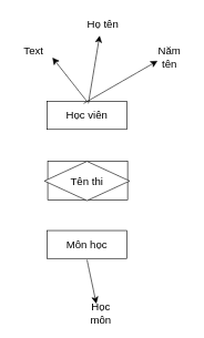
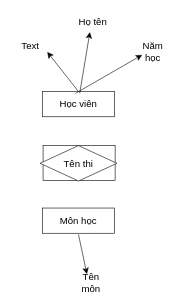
- <mxCell id="9" value="Năm tên" style="text;strokeColor=none;align=center;fillColor=none;html=1;verticalAlign=middle;whiteSpace=wrap;rounded=0;fontSize=16;" vertex="1" parent="1"><mxGeometry x="224" y="71" width="60" height="30" as="geometry" /></mxCell>
+ <mxCell id="9" value="Năm học" style="text;strokeColor=none;align=center;fillColor=none;html=1;verticalAlign=middle;whiteSpace=wrap;rounded=0;fontSize=16;" vertex="1" parent="1"><mxGeometry x="224" y="71" width="60" height="30" as="geometry" /></mxCell>
- <mxCell id="13" value="Học môn" style="text;strokeColor=none;align=center;fillColor=none;html=1;verticalAlign=middle;whiteSpace=wrap;rounded=0;fontSize=16;" vertex="1" parent="1"><mxGeometry x="121" y="456" width="60" height="30" as="geometry" /></mxCell>
+ <mxCell id="13" value="Tên môn" style="text;strokeColor=none;align=center;fillColor=none;html=1;verticalAlign=middle;whiteSpace=wrap;rounded=0;fontSize=16;" vertex="1" parent="1"><mxGeometry x="121" y="456" width="60" height="30" as="geometry" /></mxCell>
